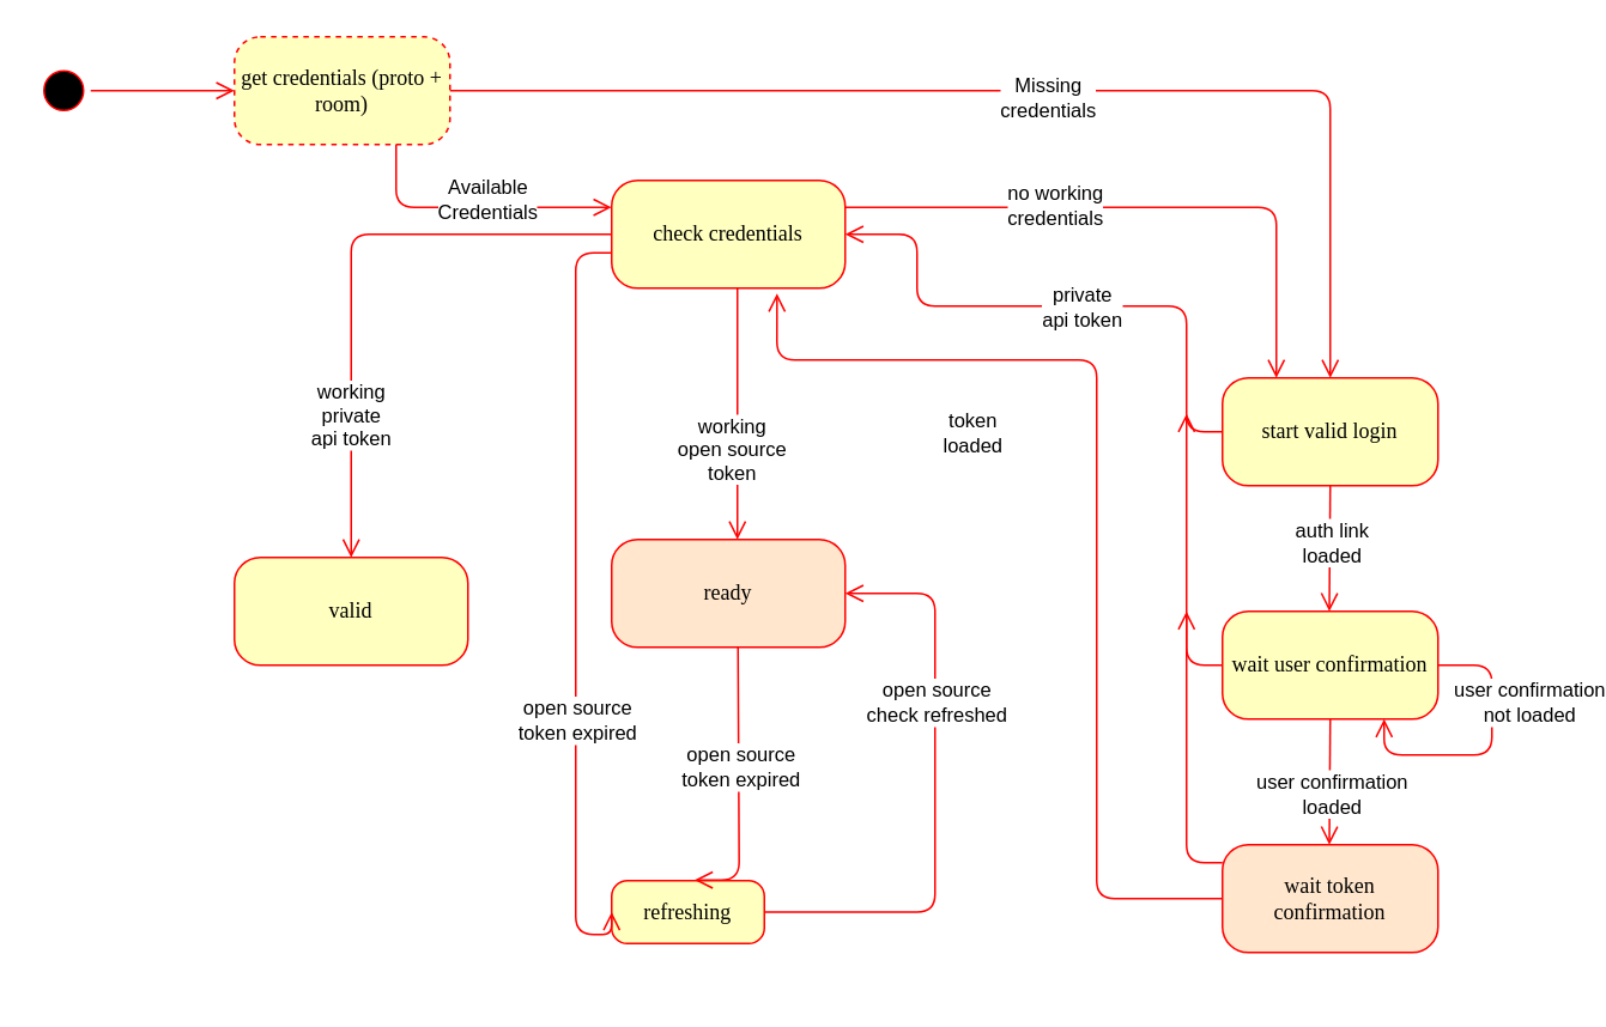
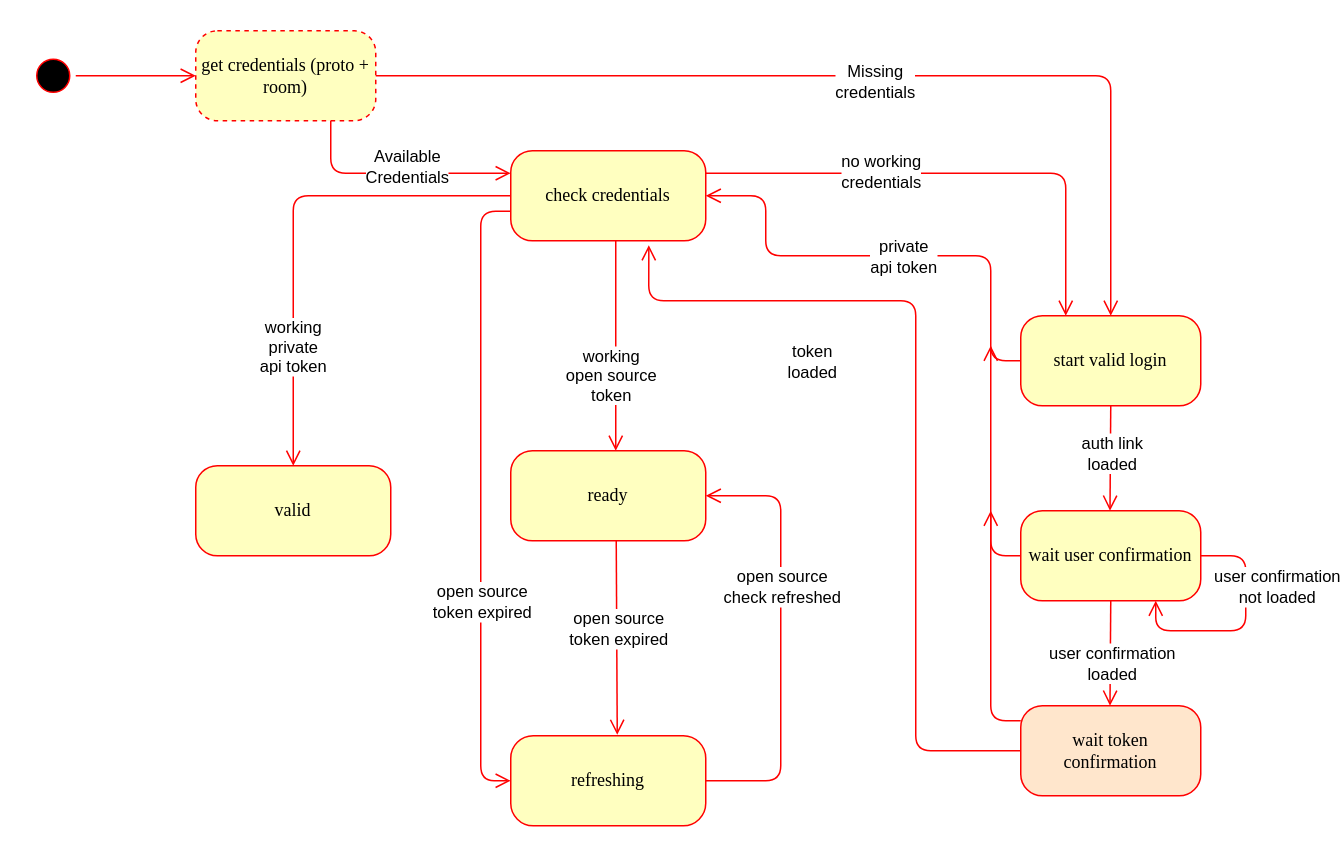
- <mxCell id="3" value="ready" style="rounded=1;whiteSpace=wrap;html=1;arcSize=24;fillColor=#ffe6cc;strokeColor=#ff0000;shadow=0;comic=0;labelBackgroundColor=none;fontFamily=Verdana;fontSize=12;fontColor=#000000;align=center;" parent="1" vertex="1"><mxGeometry x="340" y="300" width="130" height="60" as="geometry" /></mxCell>
+ <mxCell id="3" value="ready" style="rounded=1;whiteSpace=wrap;html=1;arcSize=24;fillColor=#ffffc0;strokeColor=#ff0000;shadow=0;comic=0;labelBackgroundColor=none;fontFamily=Verdana;fontSize=12;fontColor=#000000;align=center;" parent="1" vertex="1"><mxGeometry x="340" y="300" width="130" height="60" as="geometry" /></mxCell>
- <mxCell id="14" value="refreshing" style="rounded=1;whiteSpace=wrap;html=1;arcSize=25;fillColor=#ffffc0;strokeColor=#ff0000;shadow=0;comic=0;labelBackgroundColor=none;fontFamily=Verdana;fontSize=12;fontColor=#000000;align=center;" parent="1" vertex="1"><mxGeometry x="340" y="490" width="85" height="35" as="geometry" /></mxCell>
+ <mxCell id="14" value="refreshing" style="rounded=1;whiteSpace=wrap;html=1;arcSize=25;fillColor=#ffffc0;strokeColor=#ff0000;shadow=0;comic=0;labelBackgroundColor=none;fontFamily=Verdana;fontSize=12;fontColor=#000000;align=center;" parent="1" vertex="1"><mxGeometry x="340" y="490" width="130" height="60" as="geometry" /></mxCell>
